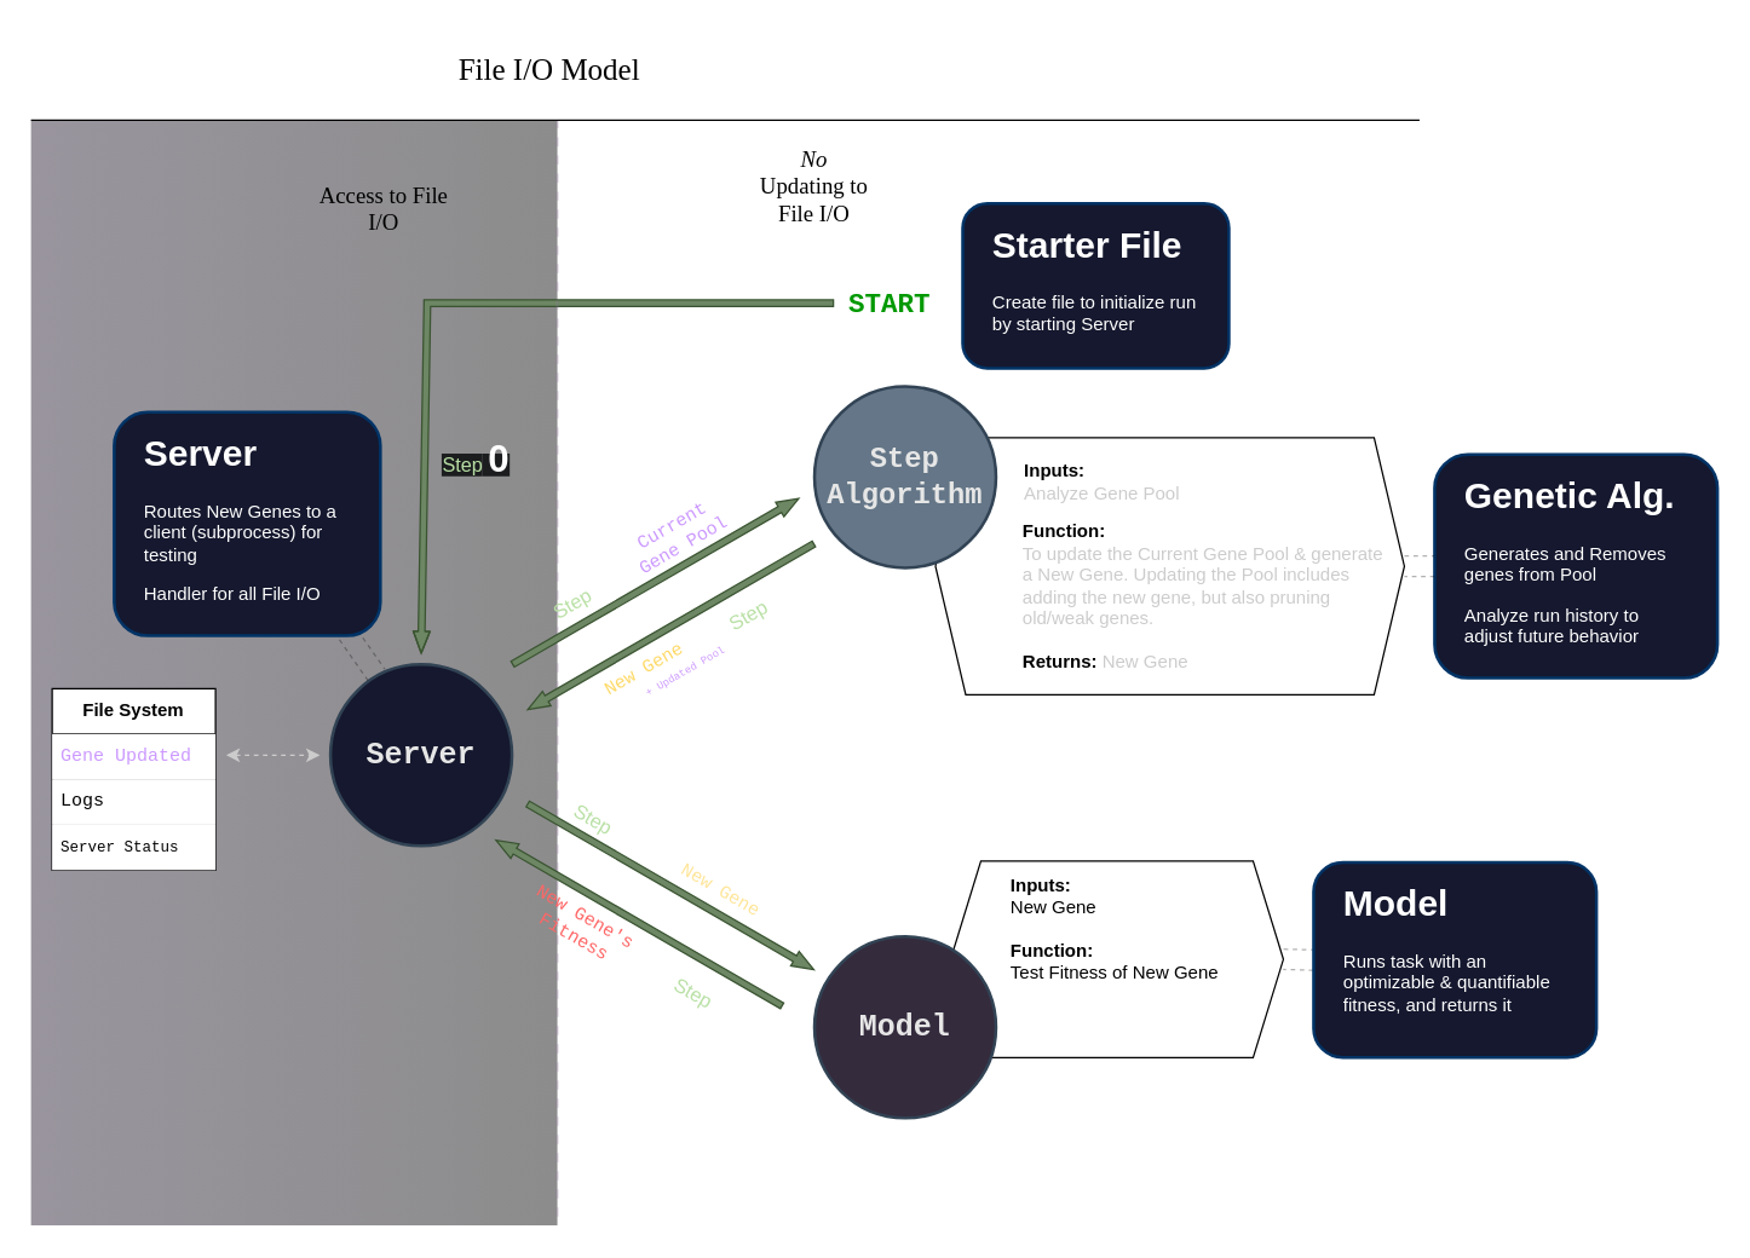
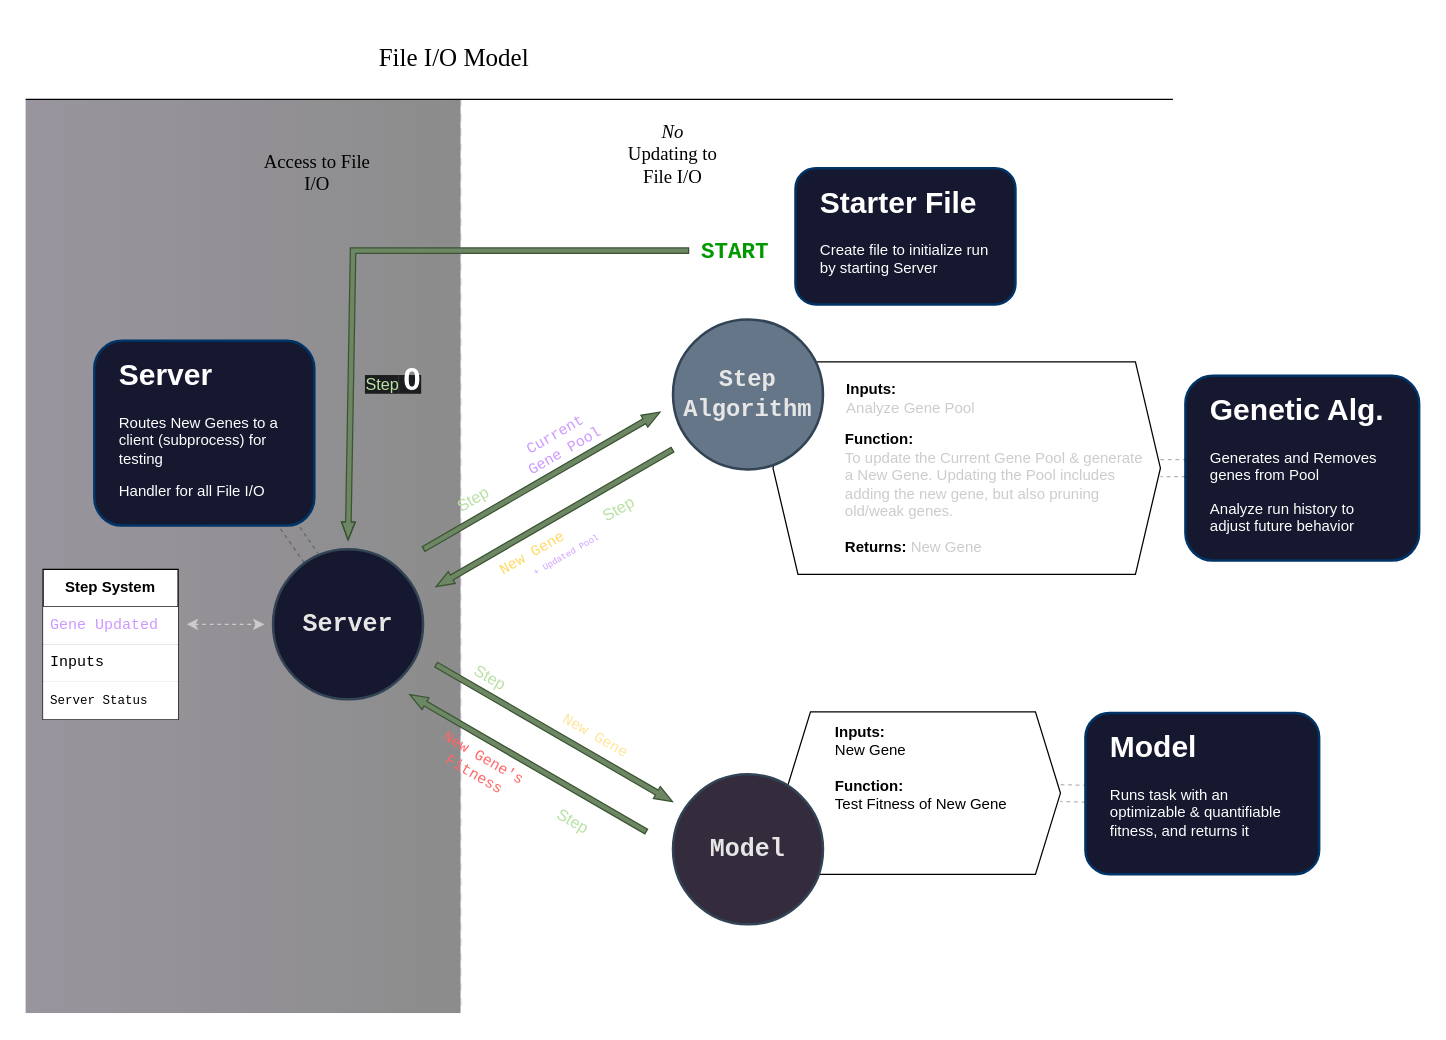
- <mxCell id="23" value="&lt;b&gt;File System&lt;/b&gt;" style="swimlane;fontStyle=0;childLayout=stackLayout;horizontal=1;startSize=30;horizontalStack=0;resizeParent=1;resizeParentMax=0;resizeLast=0;collapsible=1;marginBottom=0;whiteSpace=wrap;html=1;" parent="1" vertex="1"><mxGeometry x="34" y="455" width="108" height="120" as="geometry" /></mxCell>
+ <mxCell id="23" value="&lt;b&gt;Step System&lt;/b&gt;" style="swimlane;fontStyle=0;childLayout=stackLayout;horizontal=1;startSize=30;horizontalStack=0;resizeParent=1;resizeParentMax=0;resizeLast=0;collapsible=1;marginBottom=0;whiteSpace=wrap;html=1;" parent="1" vertex="1"><mxGeometry x="34" y="455" width="108" height="120" as="geometry" /></mxCell>
- <mxCell id="25" value="Logs" style="text;strokeColor=none;fillColor=default;align=left;verticalAlign=middle;spacingLeft=4;spacingRight=4;overflow=hidden;points=[[0,0.5],[1,0.5]];portConstraint=eastwest;rotatable=0;whiteSpace=wrap;html=1;fontFamily=Courier New;" parent="23" vertex="1"><mxGeometry y="60" width="108" height="30" as="geometry" /></mxCell>
+ <mxCell id="25" value="Inputs" style="text;strokeColor=none;fillColor=default;align=left;verticalAlign=middle;spacingLeft=4;spacingRight=4;overflow=hidden;points=[[0,0.5],[1,0.5]];portConstraint=eastwest;rotatable=0;whiteSpace=wrap;html=1;fontFamily=Courier New;" parent="23" vertex="1"><mxGeometry y="60" width="108" height="30" as="geometry" /></mxCell>
